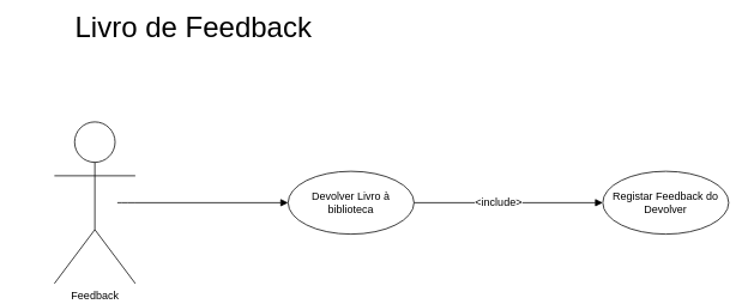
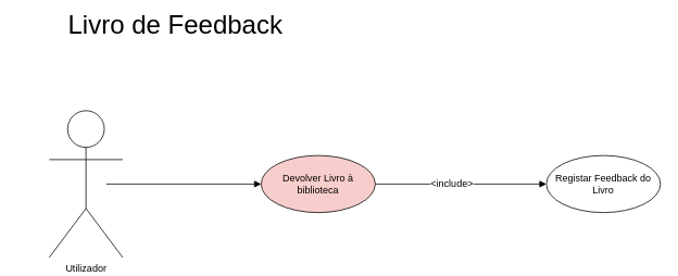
- <mxCell id="6" value="Devolver Livro à biblioteca" style="ellipse;whiteSpace=wrap;html=1;" vertex="1" parent="1"><mxGeometry x="320" y="190" width="140" height="70" as="geometry" /></mxCell>
+ <mxCell id="6" value="Devolver Livro à biblioteca" style="ellipse;whiteSpace=wrap;html=1;fillColor=#f8cecc;" vertex="1" parent="1"><mxGeometry x="320" y="190" width="140" height="70" as="geometry" /></mxCell>
- <mxCell id="4" value="Registar Feedback do Devolver" style="ellipse;whiteSpace=wrap;html=1;" vertex="1" parent="1"><mxGeometry x="670" y="190" width="140" height="70" as="geometry" /></mxCell>
+ <mxCell id="4" value="Registar Feedback do Livro" style="ellipse;whiteSpace=wrap;html=1;" vertex="1" parent="1"><mxGeometry x="670" y="190" width="140" height="70" as="geometry" /></mxCell>
- <mxCell id="3" value="Feedback" style="shape=umlActor;verticalLabelPosition=bottom;labelBackgroundColor=#ffffff;verticalAlign=top;html=1;outlineConnect=0;" vertex="1" parent="1"><mxGeometry x="60" y="135" width="90" height="180" as="geometry" /></mxCell>
+ <mxCell id="3" value="Utilizador" style="shape=umlActor;verticalLabelPosition=bottom;labelBackgroundColor=#ffffff;verticalAlign=top;html=1;outlineConnect=0;" vertex="1" parent="1"><mxGeometry x="60" y="135" width="90" height="180" as="geometry" /></mxCell>
